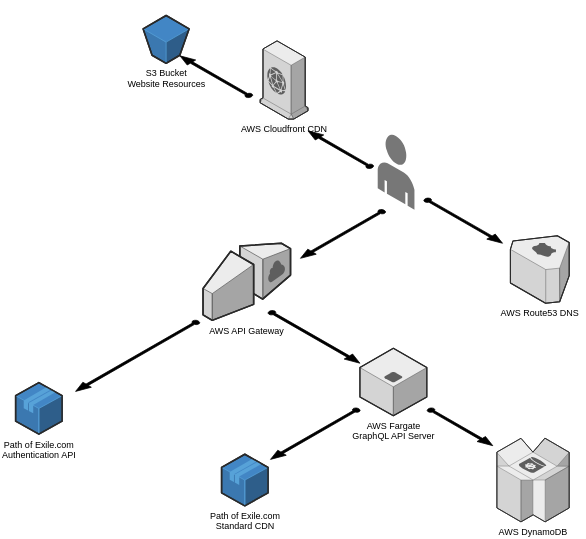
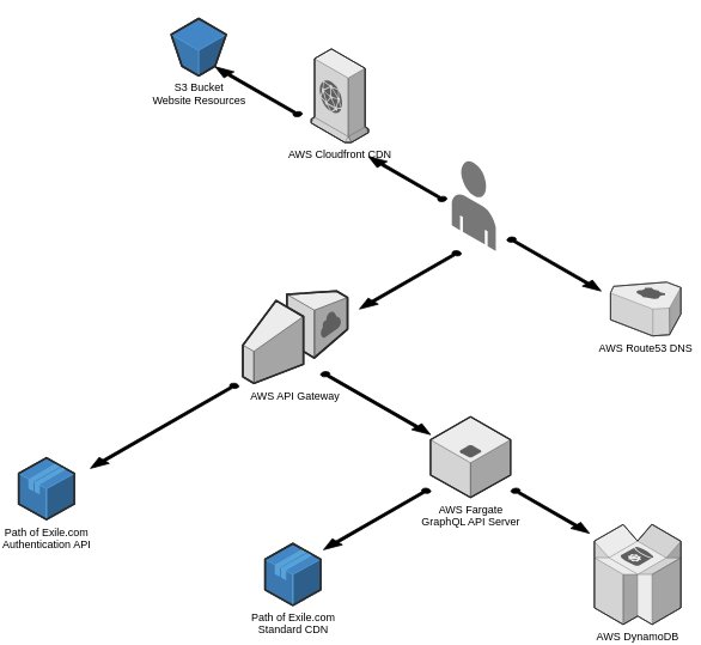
- <mxCell id="3" value="AWS Route53 DNS" style="verticalLabelPosition=bottom;html=1;verticalAlign=top;strokeWidth=1;align=center;outlineConnect=0;dashed=0;outlineConnect=0;shape=mxgraph.aws3d.route53;fillColor=#ECECEC;strokeColor=#5E5E5E;aspect=fixed;" vertex="1" parent="1"><mxGeometry x="680" y="314" width="78.46" height="90" as="geometry" /></mxCell>
+ <mxCell id="3" value="AWS Route53 DNS" style="verticalLabelPosition=bottom;html=1;verticalAlign=top;strokeWidth=1;align=center;outlineConnect=0;dashed=0;outlineConnect=0;shape=mxgraph.aws3d.route53;fillColor=#ECECEC;strokeColor=#5E5E5E;aspect=fixed;" vertex="1" parent="1"><mxGeometry x="680" y="314" width="78.46" height="60" as="geometry" /></mxCell>
